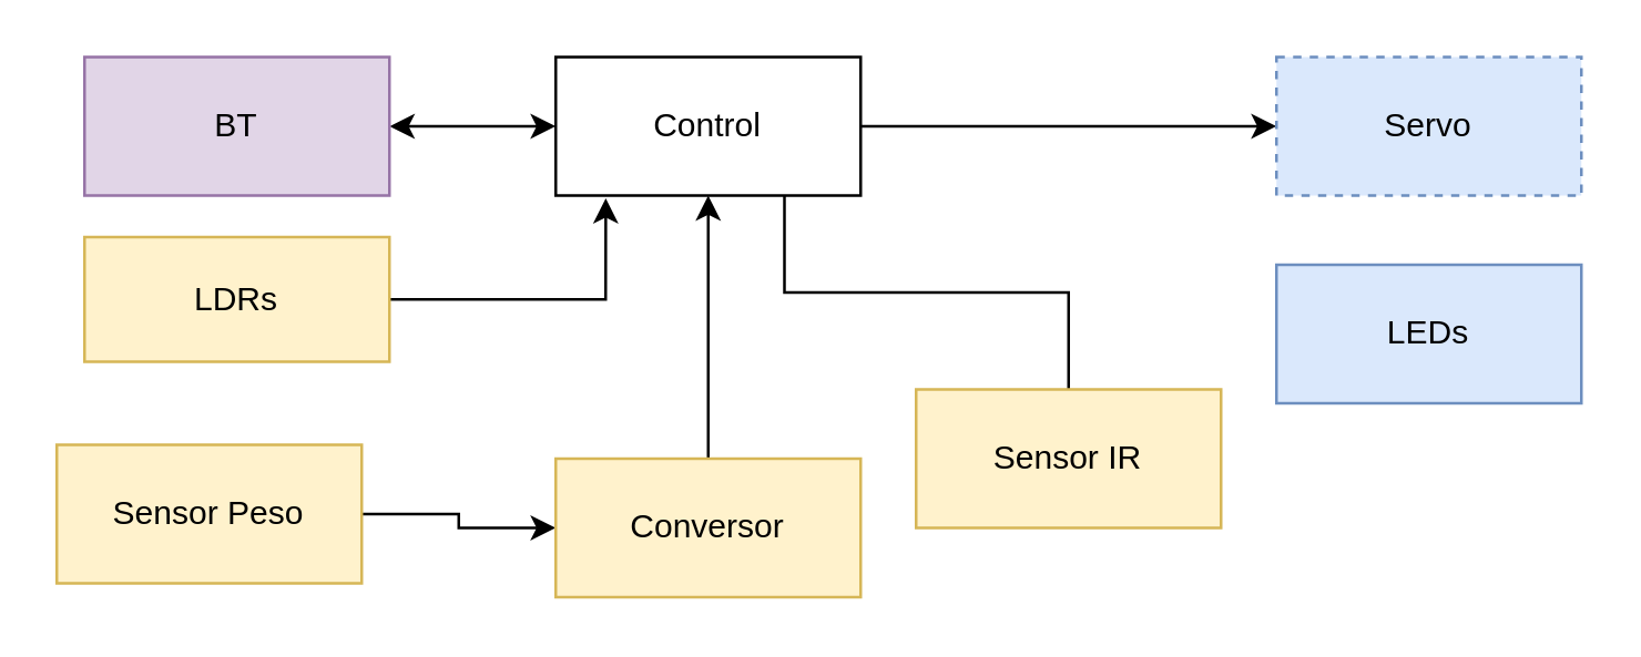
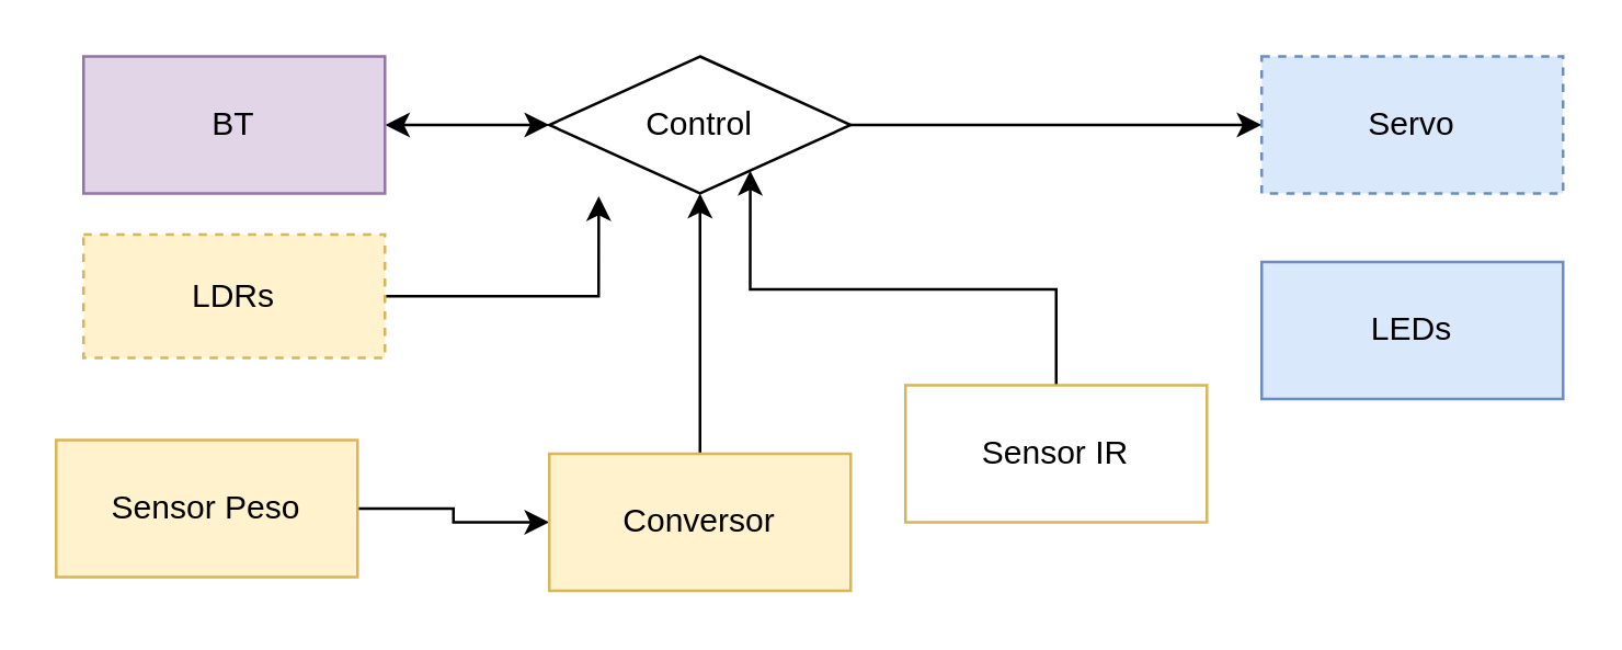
- <mxCell id="5" value="Control" style="rounded=0;whiteSpace=wrap;html=1;" parent="1" vertex="1"><mxGeometry x="200" y="20" width="110" height="50" as="geometry" /></mxCell>
+ <mxCell id="5" value="Control" style="rhombus;whiteSpace=wrap;html=1;" parent="1" vertex="1"><mxGeometry x="200" y="20" width="110" height="50" as="geometry" /></mxCell>
- <mxCell id="11" style="edgeStyle=orthogonalEdgeStyle;rounded=0;jumpStyle=none;orthogonalLoop=1;jettySize=auto;html=1;exitX=0.5;exitY=0;exitDx=0;exitDy=0;entryX=0.75;entryY=1;entryDx=0;entryDy=0;shadow=0;startArrow=none;startFill=0;endArrow=none;endFill=1;strokeColor=#000000;" parent="1" source="12" target="5" edge="1"><mxGeometry relative="1" as="geometry" /></mxCell>
+ <mxCell id="11" style="edgeStyle=orthogonalEdgeStyle;rounded=0;jumpStyle=none;orthogonalLoop=1;jettySize=auto;html=1;exitX=0.5;exitY=0;exitDx=0;exitDy=0;entryX=0.75;entryY=1;entryDx=0;entryDy=0;shadow=0;startArrow=none;startFill=0;endArrow=classic;endFill=1;strokeColor=#000000;" parent="1" source="12" target="5" edge="1"><mxGeometry relative="1" as="geometry" /></mxCell>
- <mxCell id="15" value="LDRs" style="rounded=0;whiteSpace=wrap;html=1;fillColor=#fff2cc;strokeColor=#d6b656;" vertex="1" parent="1"><mxGeometry x="30" y="85" width="110" height="45" as="geometry" /></mxCell>
+ <mxCell id="15" value="LDRs" style="rounded=0;whiteSpace=wrap;html=1;fillColor=#fff2cc;strokeColor=#d6b656;dashed=1;" vertex="1" parent="1"><mxGeometry x="30" y="85" width="110" height="45" as="geometry" /></mxCell>
- <mxCell id="12" value="Sensor IR" style="rounded=0;whiteSpace=wrap;html=1;fillColor=#fff2cc;strokeColor=#d6b656;" parent="1" vertex="1"><mxGeometry x="330" y="140" width="110" height="50" as="geometry" /></mxCell>
+ <mxCell id="12" value="Sensor IR" style="rounded=0;whiteSpace=wrap;html=1;fillColor=#ffffff;strokeColor=#d6b656;" parent="1" vertex="1"><mxGeometry x="330" y="140" width="110" height="50" as="geometry" /></mxCell>
